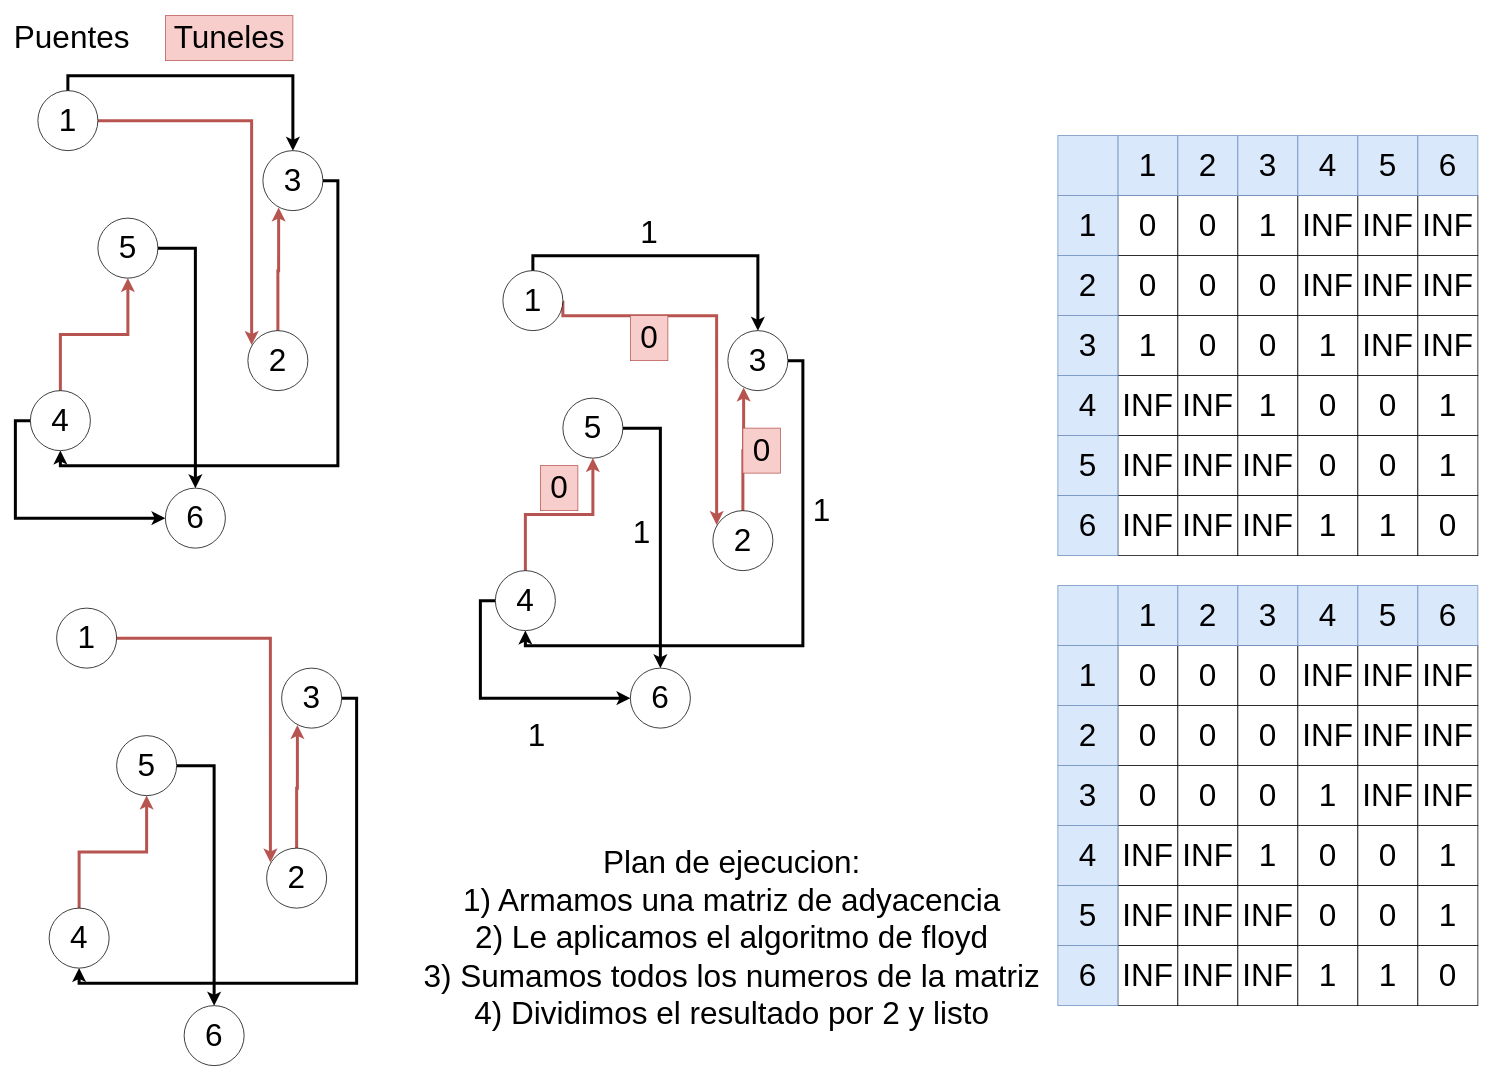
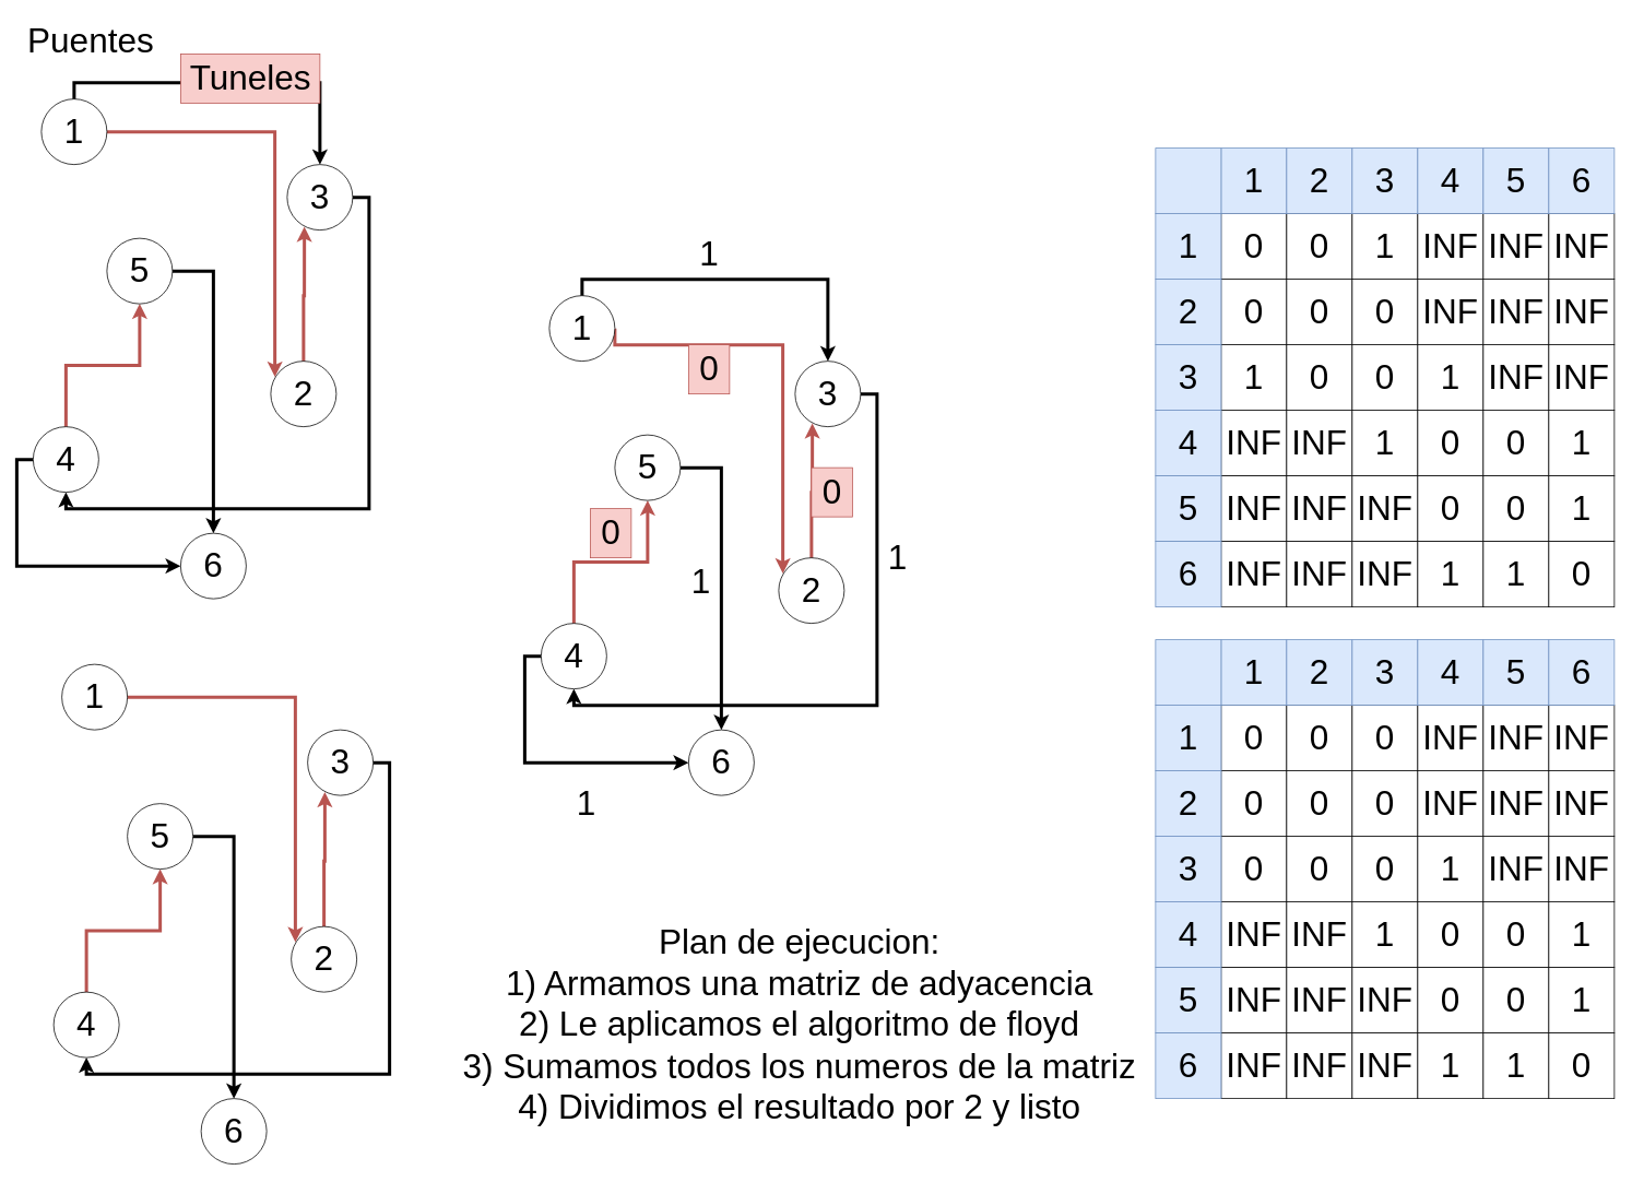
- <mxCell id="15" value="Puentes" style="text;html=1;align=center;verticalAlign=middle;resizable=0;points=[];autosize=1;strokeColor=none;fillColor=none;fontSize=42;" vertex="1" parent="1"><mxGeometry x="5" y="20" width="180" height="60" as="geometry" /></mxCell>
+ <mxCell id="15" value="Puentes" style="text;html=1;align=center;verticalAlign=middle;resizable=0;points=[];autosize=1;strokeColor=none;fillColor=none;fontSize=42;" vertex="1" parent="1"><mxGeometry x="20" width="180" height="60" as="geometry" y="20" /></mxCell>
- <mxCell id="16" value="Tuneles" style="text;html=1;align=center;verticalAlign=middle;resizable=0;points=[];autosize=1;strokeColor=#b85450;fillColor=#f8cecc;fontSize=42;" vertex="1" parent="1"><mxGeometry x="220" width="170" height="60" as="geometry" y="20" /></mxCell>
+ <mxCell id="16" value="Tuneles" style="text;html=1;align=center;verticalAlign=middle;resizable=0;points=[];autosize=1;strokeColor=#b85450;fillColor=#f8cecc;fontSize=42;" vertex="1" parent="1"><mxGeometry x="220" y="65" width="170" height="60" as="geometry" /></mxCell>
